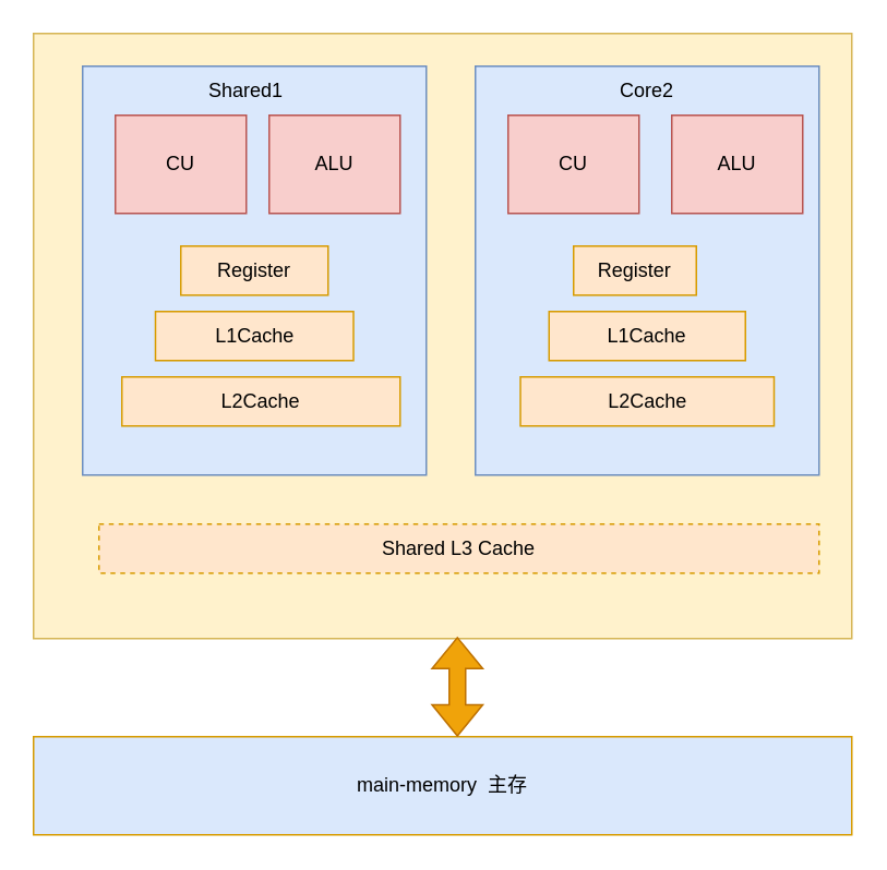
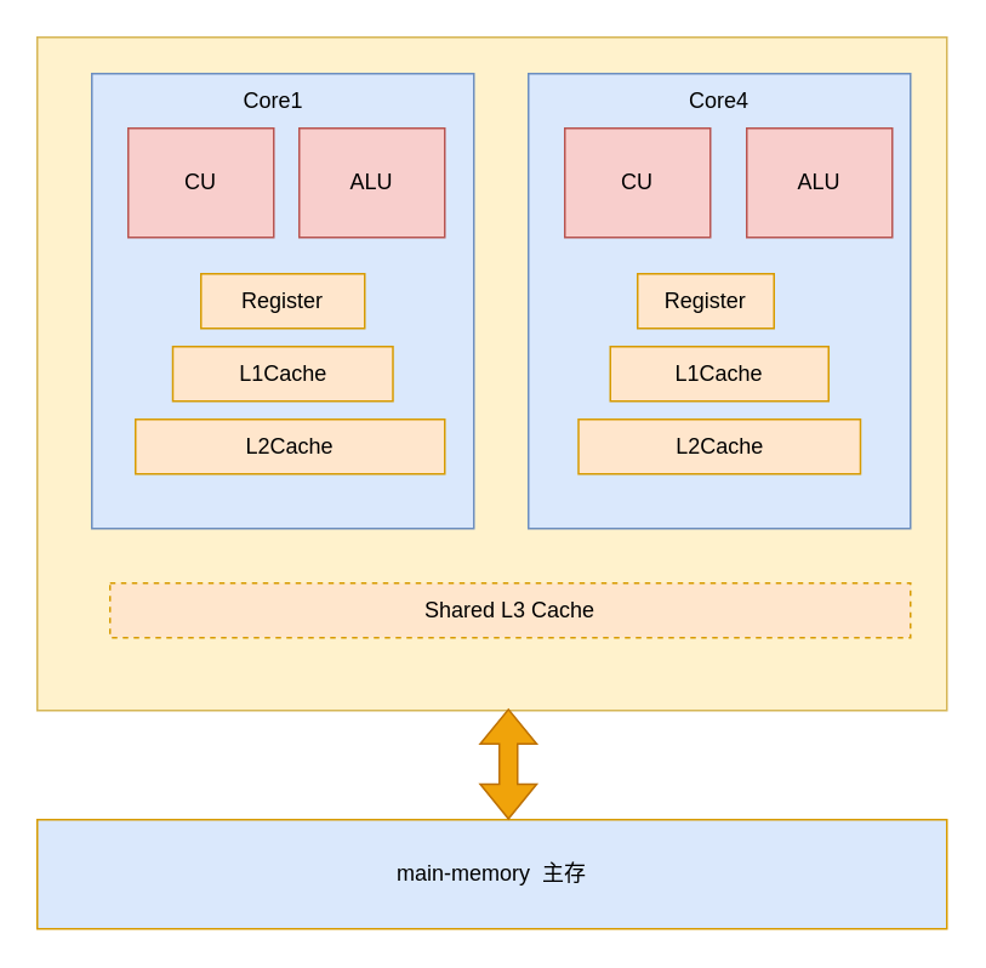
- <mxCell id="18" value="Shared1" style="text;html=1;align=center;verticalAlign=middle;whiteSpace=wrap;rounded=0;" vertex="1" parent="1"><mxGeometry x="120" y="40" width="60" height="30" as="geometry" /></mxCell>
+ <mxCell id="18" value="Core1" style="text;html=1;align=center;verticalAlign=middle;whiteSpace=wrap;rounded=0;" vertex="1" parent="1"><mxGeometry x="120" y="40" width="60" height="30" as="geometry" /></mxCell>
- <mxCell id="19" value="Core2" style="text;html=1;align=center;verticalAlign=middle;whiteSpace=wrap;rounded=0;" vertex="1" parent="1"><mxGeometry x="365" y="40" width="60" height="30" as="geometry" /></mxCell>
+ <mxCell id="19" value="Core4" style="text;html=1;align=center;verticalAlign=middle;whiteSpace=wrap;rounded=0;" vertex="1" parent="1"><mxGeometry x="365" y="40" width="60" height="30" as="geometry" /></mxCell>
